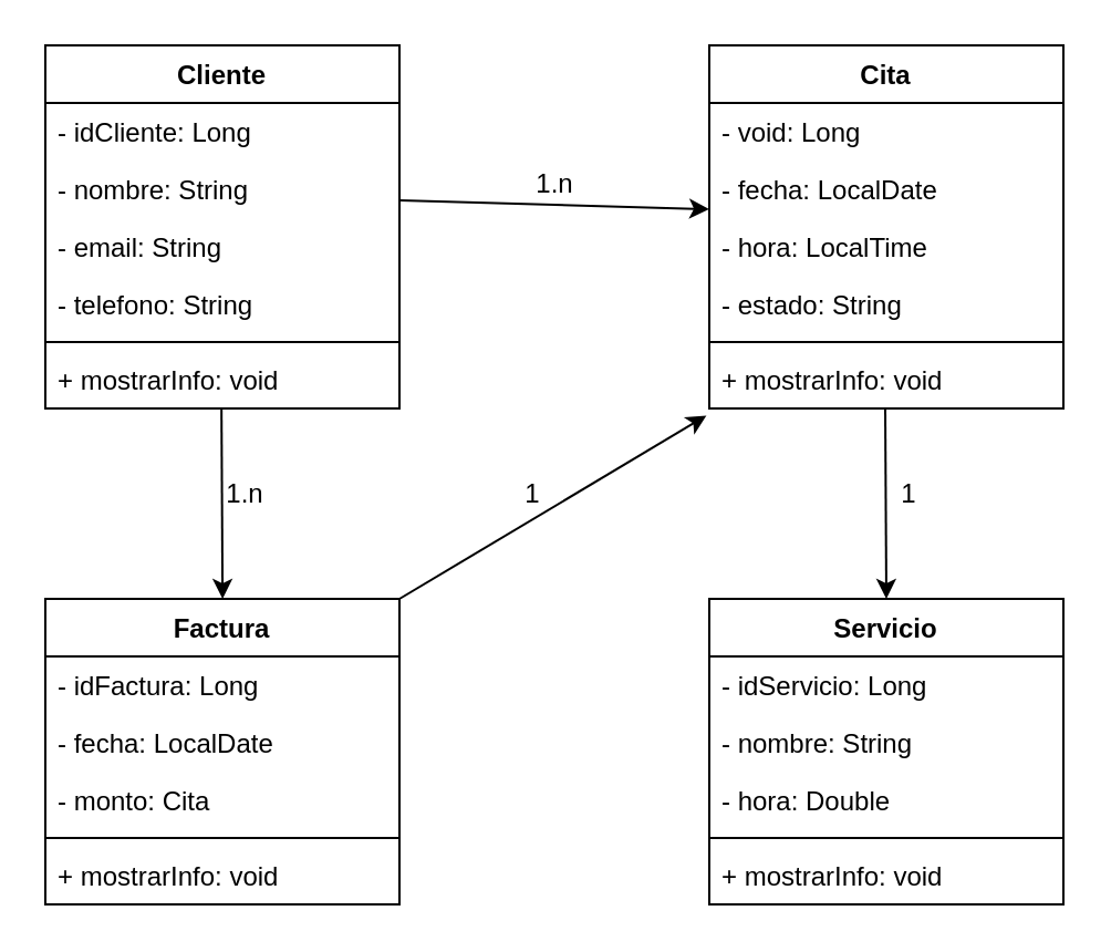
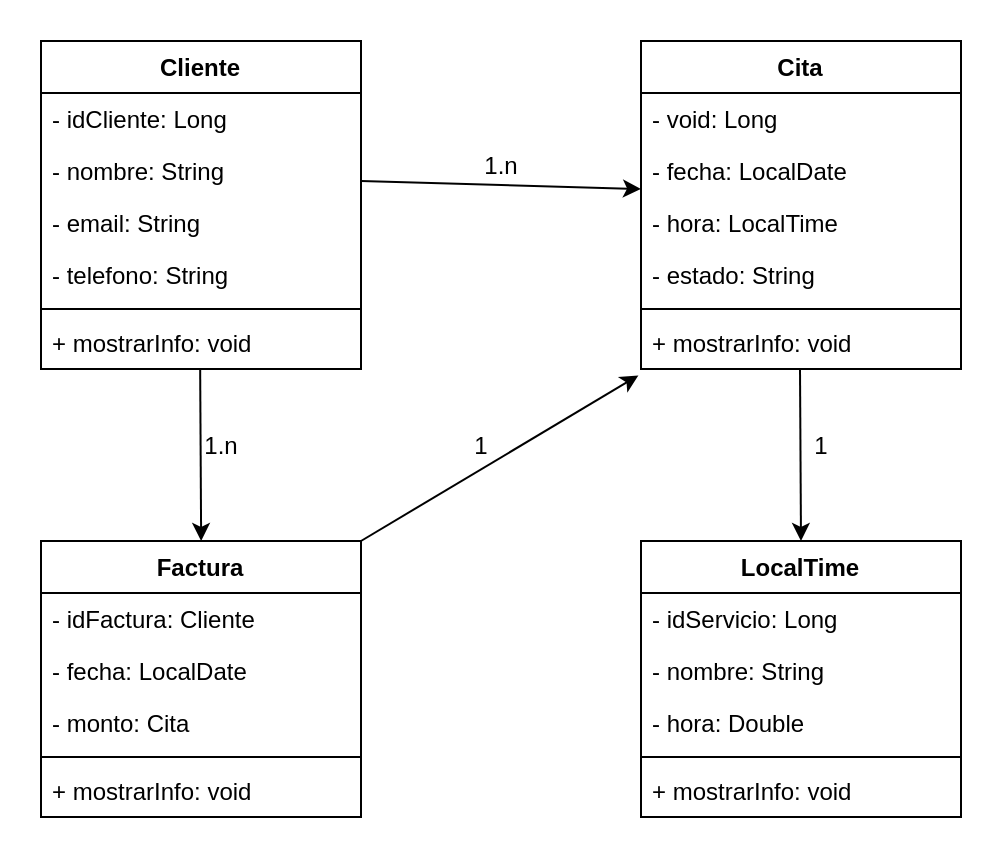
- <mxCell id="22" value="Servicio" style="swimlane;fontStyle=1;align=center;verticalAlign=top;childLayout=stackLayout;horizontal=1;startSize=26;horizontalStack=0;resizeParent=1;resizeParentMax=0;resizeLast=0;collapsible=1;marginBottom=0;whiteSpace=wrap;html=1;" vertex="1" parent="1"><mxGeometry x="320" y="270" width="160" height="138" as="geometry" /></mxCell>
+ <mxCell id="22" value="LocalTime" style="swimlane;fontStyle=1;align=center;verticalAlign=top;childLayout=stackLayout;horizontal=1;startSize=26;horizontalStack=0;resizeParent=1;resizeParentMax=0;resizeLast=0;collapsible=1;marginBottom=0;whiteSpace=wrap;html=1;" vertex="1" parent="1"><mxGeometry x="320" y="270" width="160" height="138" as="geometry" /></mxCell>
- <mxCell id="17" value="- idFactura: Long" style="text;strokeColor=none;fillColor=none;align=left;verticalAlign=top;spacingLeft=4;spacingRight=4;overflow=hidden;rotatable=0;points=[[0,0.5],[1,0.5]];portConstraint=eastwest;whiteSpace=wrap;html=1;" vertex="1" parent="16"><mxGeometry y="26" width="160" height="26" as="geometry" /></mxCell>
+ <mxCell id="17" value="- idFactura: Cliente" style="text;strokeColor=none;fillColor=none;align=left;verticalAlign=top;spacingLeft=4;spacingRight=4;overflow=hidden;rotatable=0;points=[[0,0.5],[1,0.5]];portConstraint=eastwest;whiteSpace=wrap;html=1;" vertex="1" parent="16"><mxGeometry y="26" width="160" height="26" as="geometry" /></mxCell>
